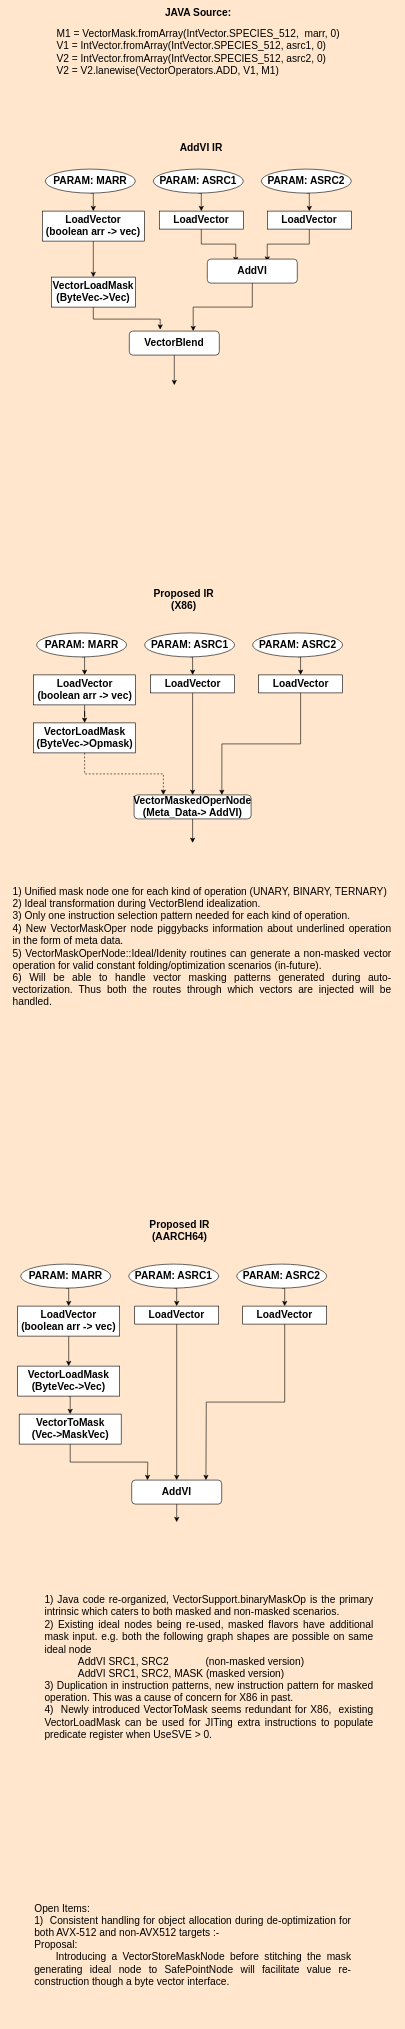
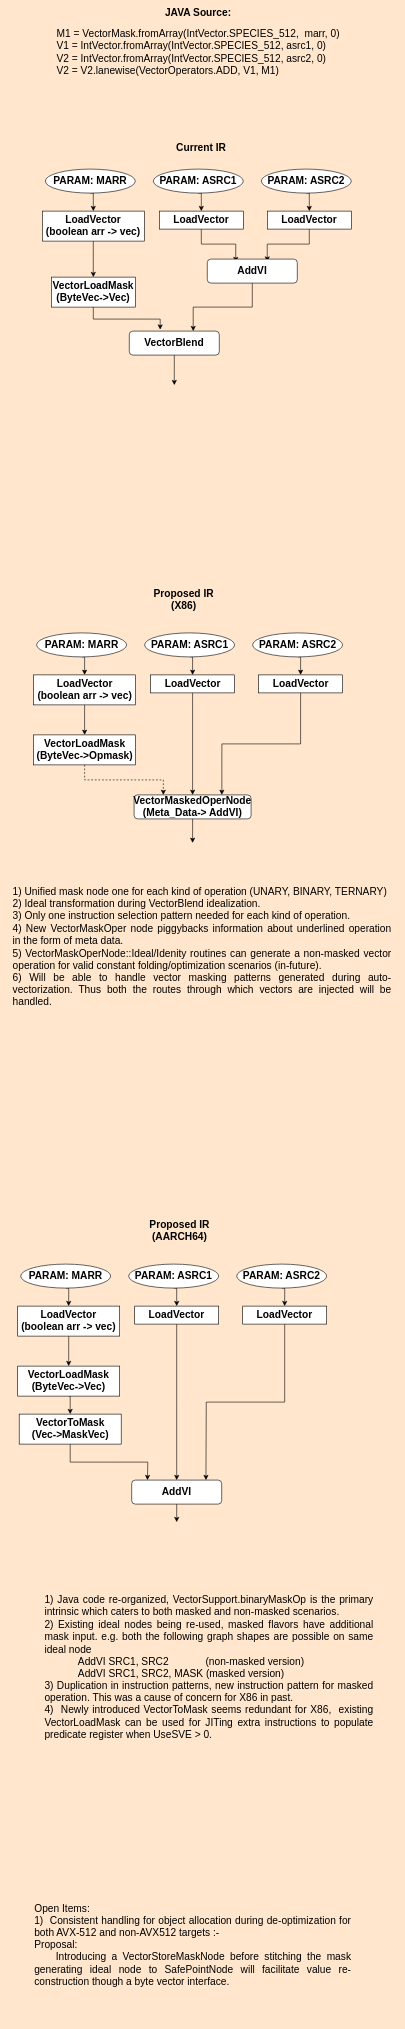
- <mxCell id="3" value="&lt;font style=&quot;font-size: 17px&quot;&gt;&lt;b&gt;AddVI IR&lt;/b&gt;&lt;/font&gt;" style="text;html=1;strokeColor=none;fillColor=none;align=center;verticalAlign=middle;whiteSpace=wrap;rounded=0;" parent="1" vertex="1"><mxGeometry x="265" y="231" width="140" height="30" as="geometry" /></mxCell>
+ <mxCell id="3" value="&lt;font style=&quot;font-size: 17px&quot;&gt;&lt;b&gt;Current IR&lt;/b&gt;&lt;/font&gt;" style="text;html=1;strokeColor=none;fillColor=none;align=center;verticalAlign=middle;whiteSpace=wrap;rounded=0;" parent="1" vertex="1"><mxGeometry x="265" y="231" width="140" height="30" as="geometry" /></mxCell>
- <mxCell id="30" value="&lt;font style=&quot;font-size: 17px&quot;&gt;&lt;b&gt;VectorLoadMask (ByteVec-&amp;gt;Opmask)&lt;/b&gt;&lt;/font&gt;" style="rounded=0;whiteSpace=wrap;html=1;" parent="1" vertex="1"><mxGeometry x="55.5" y="1204" width="170" height="50" as="geometry" /></mxCell>
+ <mxCell id="30" value="&lt;font style=&quot;font-size: 17px&quot;&gt;&lt;b&gt;VectorLoadMask (ByteVec-&amp;gt;Opmask)&lt;/b&gt;&lt;/font&gt;" style="rounded=0;whiteSpace=wrap;html=1;" parent="1" vertex="1"><mxGeometry x="55.5" y="1224" width="170" height="50" as="geometry" /></mxCell>
